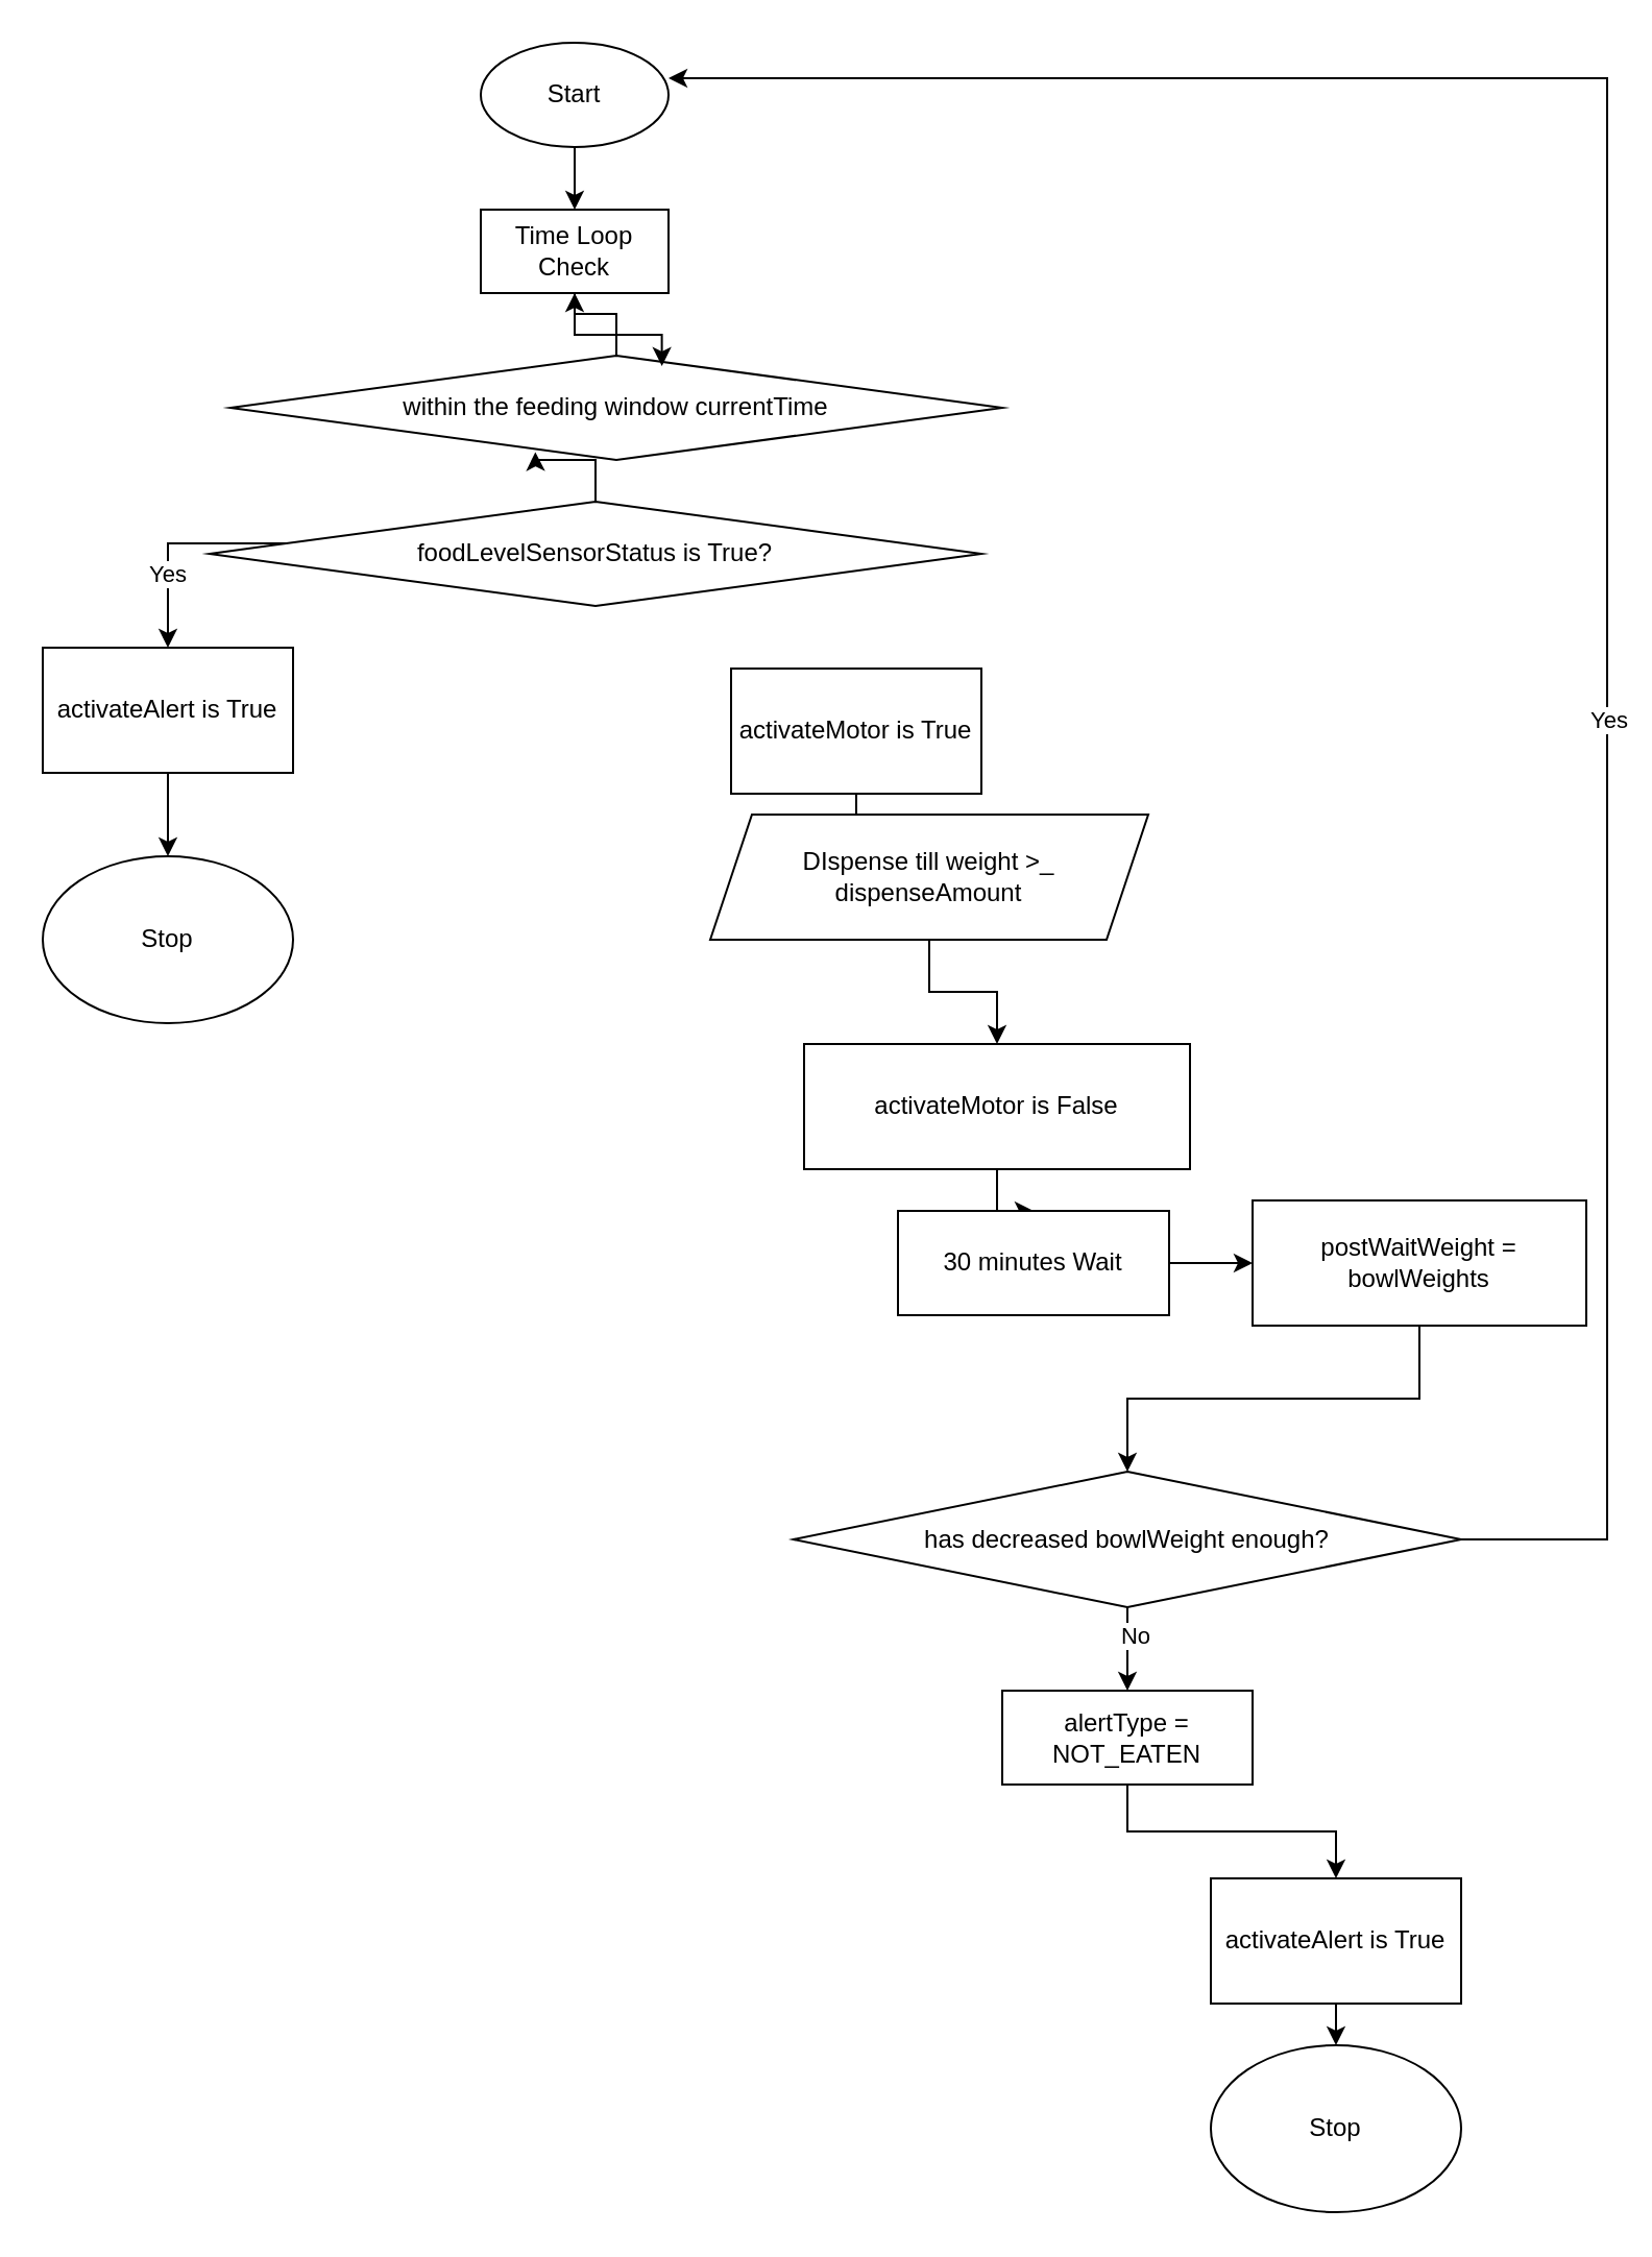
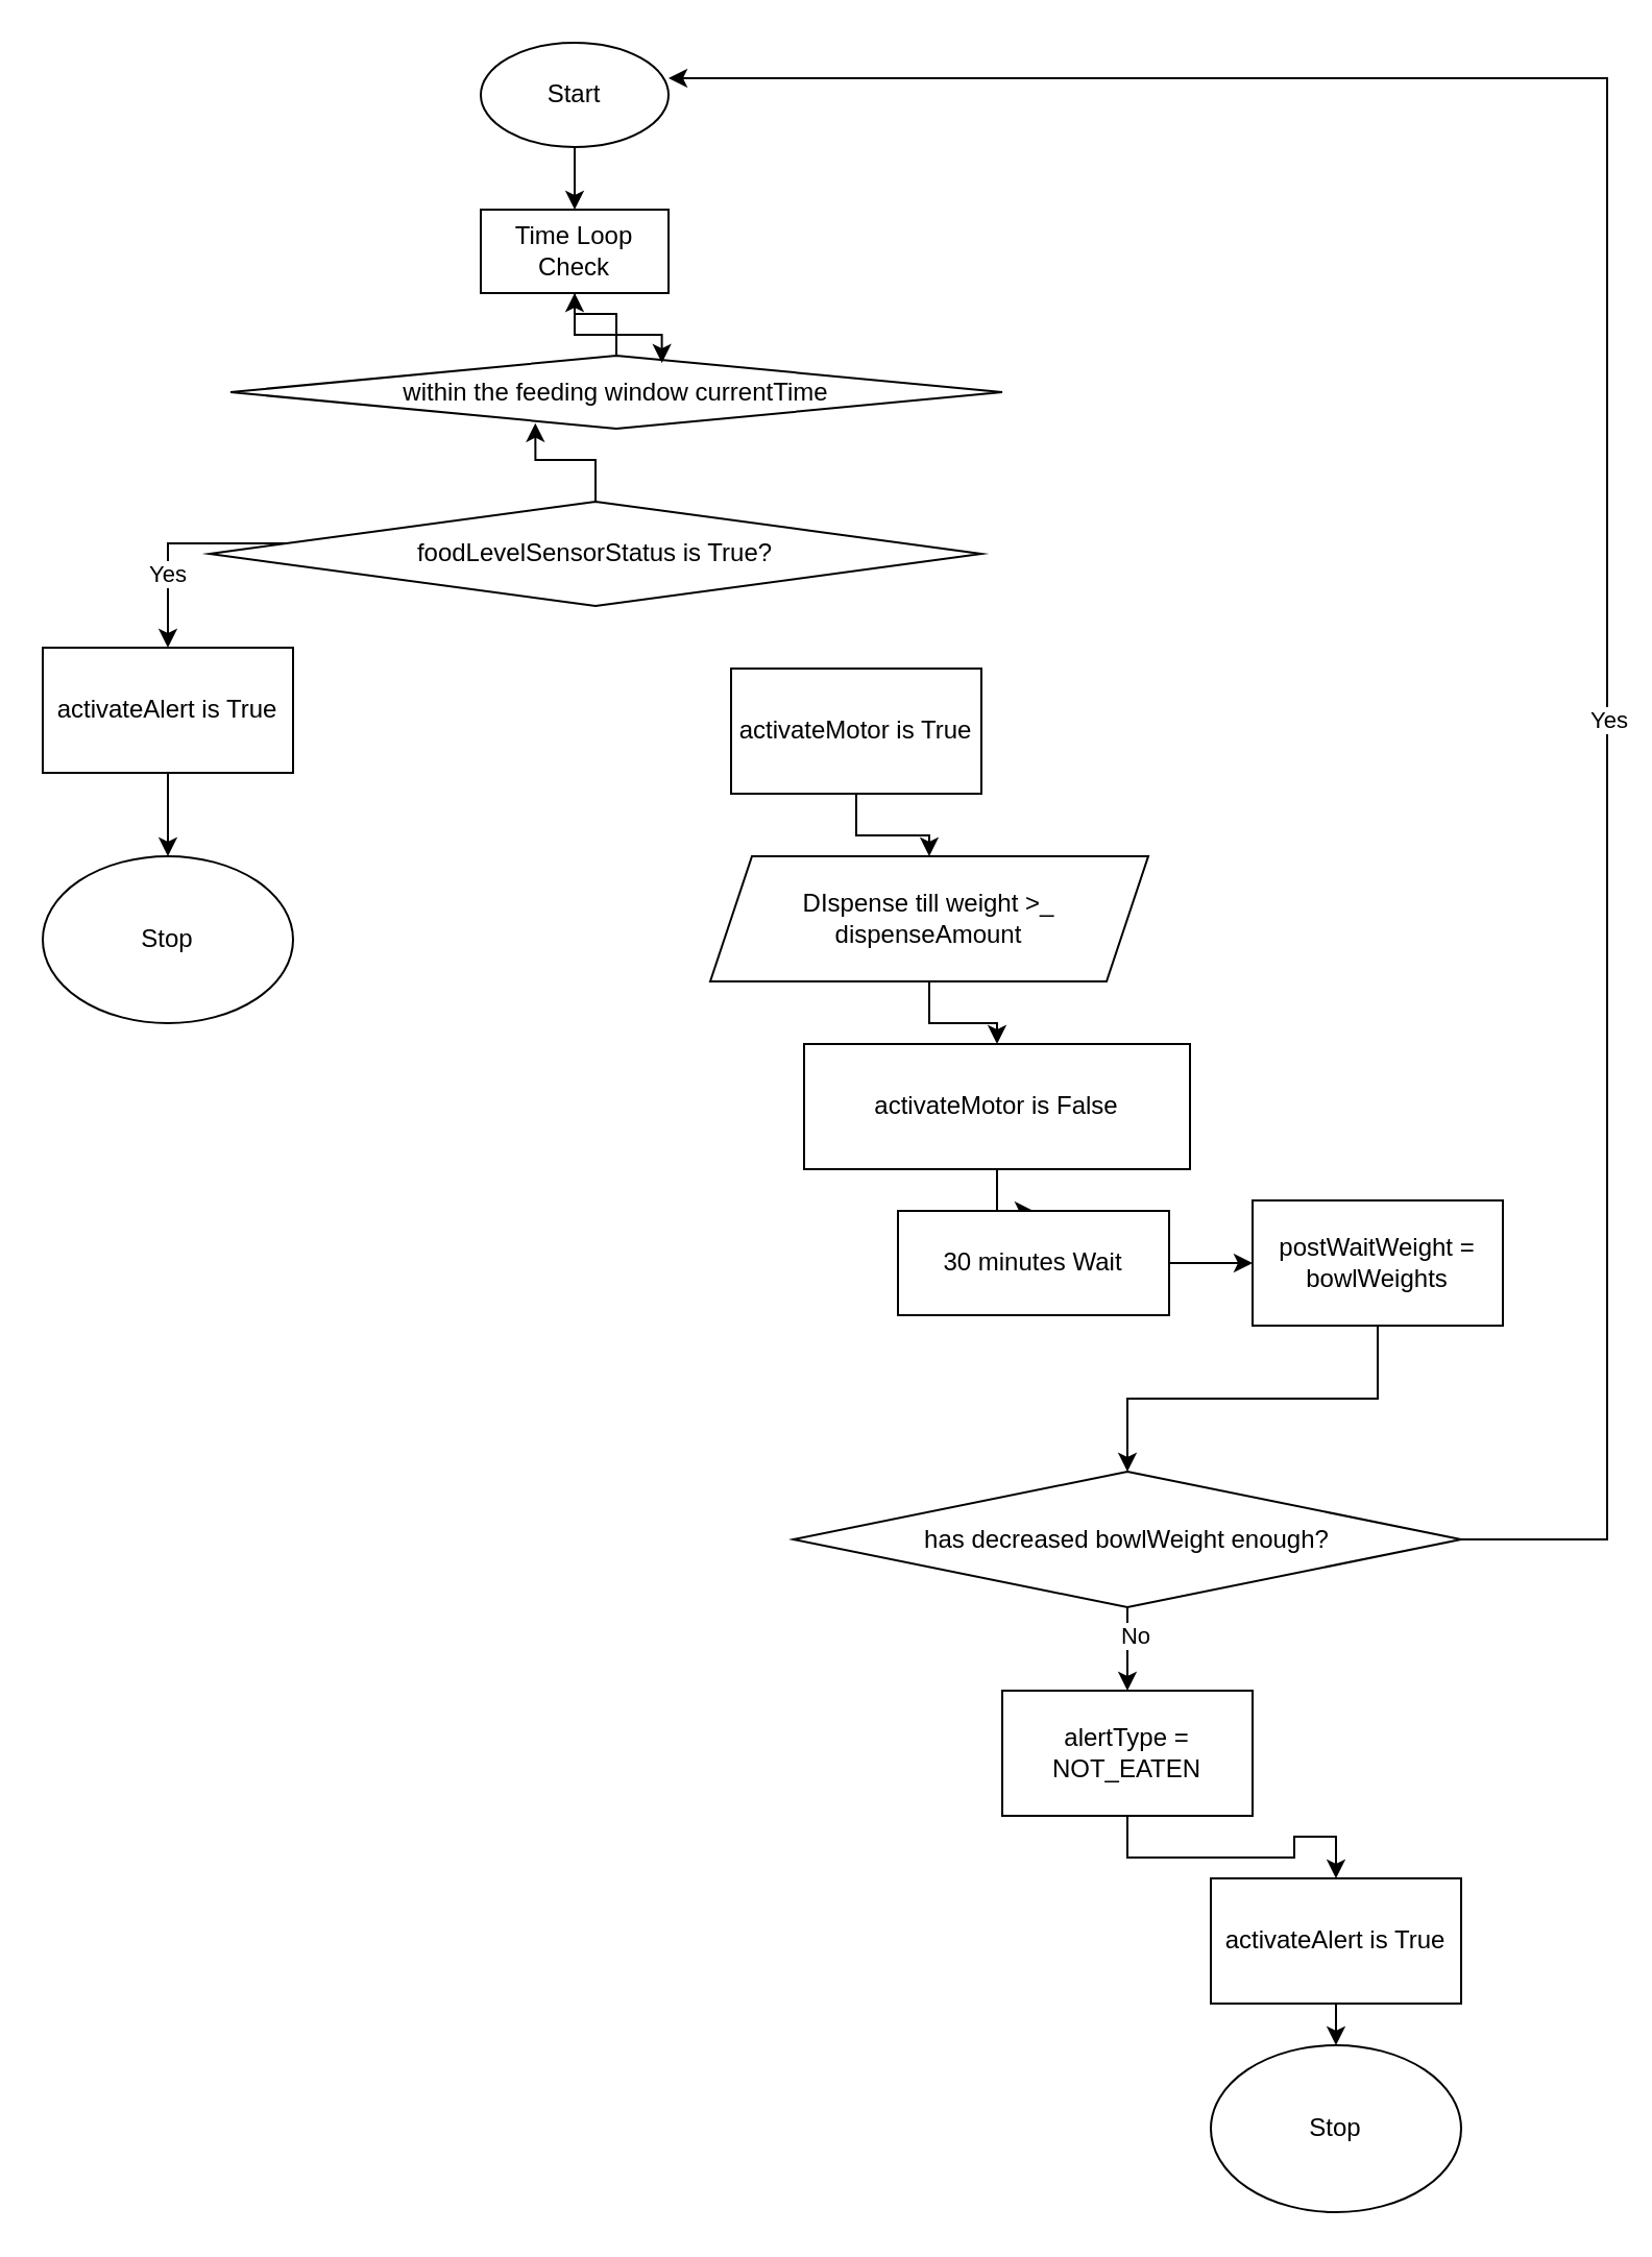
- <mxCell id="6" value="within the feeding window currentTime" style="rhombus;whiteSpace=wrap;html=1;" vertex="1" parent="1"><mxGeometry x="110" y="170" width="370" height="50" as="geometry" /></mxCell>
+ <mxCell id="6" value="within the feeding window currentTime" style="rhombus;whiteSpace=wrap;html=1;" vertex="1" parent="1"><mxGeometry x="110" y="170" width="370" height="35" as="geometry" /></mxCell>
- <mxCell id="15" value="DIspense till weight &amp;gt;_ dispenseAmount" style="shape=parallelogram;perimeter=parallelogramPerimeter;whiteSpace=wrap;html=1;fixedSize=1;" vertex="1" parent="1"><mxGeometry x="340" y="390" width="210" height="60" as="geometry" /></mxCell>
+ <mxCell id="15" value="DIspense till weight &amp;gt;_ dispenseAmount" style="shape=parallelogram;perimeter=parallelogramPerimeter;whiteSpace=wrap;html=1;fixedSize=1;" vertex="1" parent="1"><mxGeometry x="340" y="410" width="210" height="60" as="geometry" /></mxCell>
- <mxCell id="21" value="postWaitWeight = bowlWeights" style="rounded=0;whiteSpace=wrap;html=1;" vertex="1" parent="1"><mxGeometry x="600" y="575" width="160" height="60" as="geometry" /></mxCell>
+ <mxCell id="21" value="postWaitWeight = bowlWeights" style="rounded=0;whiteSpace=wrap;html=1;" vertex="1" parent="1"><mxGeometry x="600" y="575" width="120" height="60" as="geometry" /></mxCell>
- <mxCell id="28" value="alertType = NOT_EATEN" style="rounded=0;whiteSpace=wrap;html=1;" vertex="1" parent="1"><mxGeometry x="480" y="810" width="120" height="45" as="geometry" /></mxCell>
+ <mxCell id="28" value="alertType = NOT_EATEN" style="rounded=0;whiteSpace=wrap;html=1;" vertex="1" parent="1"><mxGeometry x="480" y="810" width="120" height="60" as="geometry" /></mxCell>
